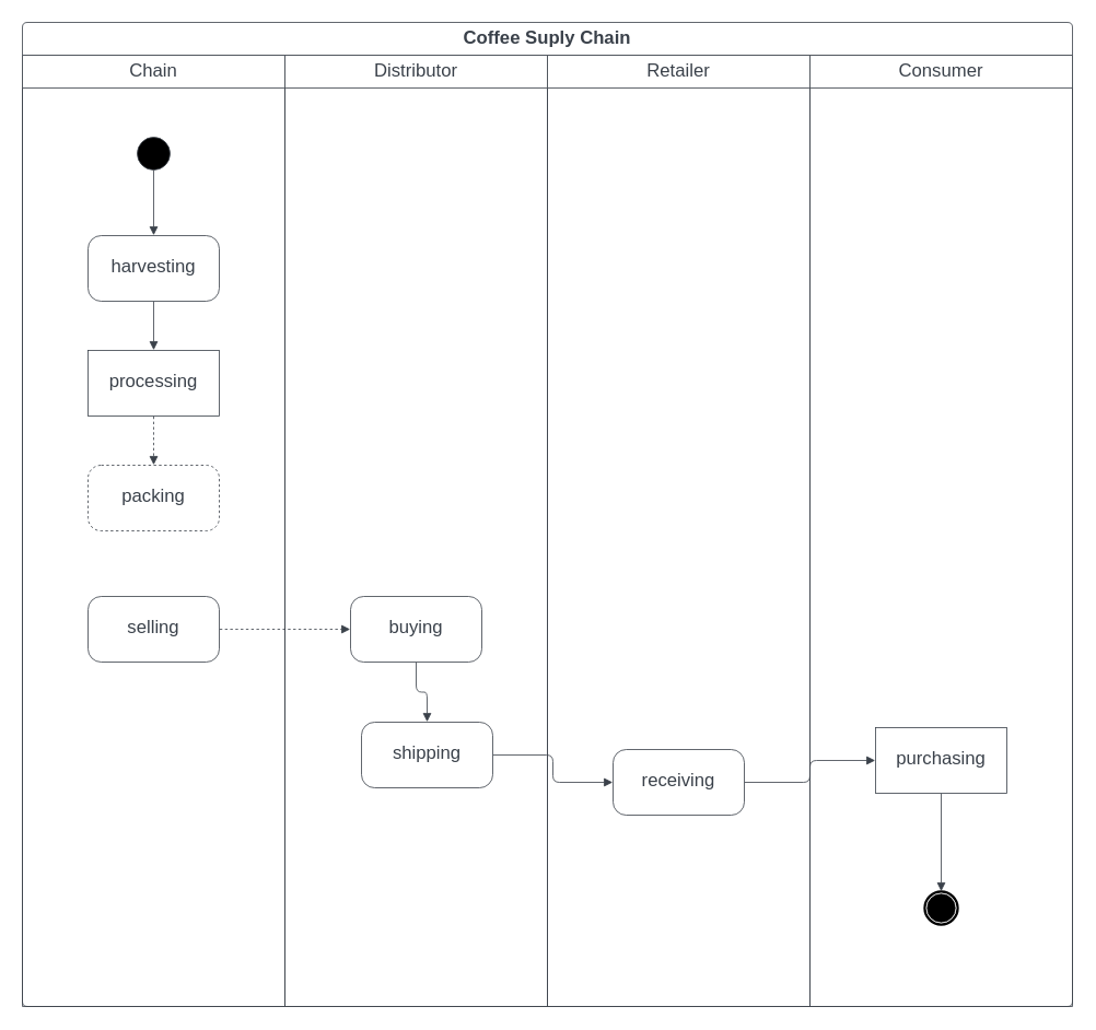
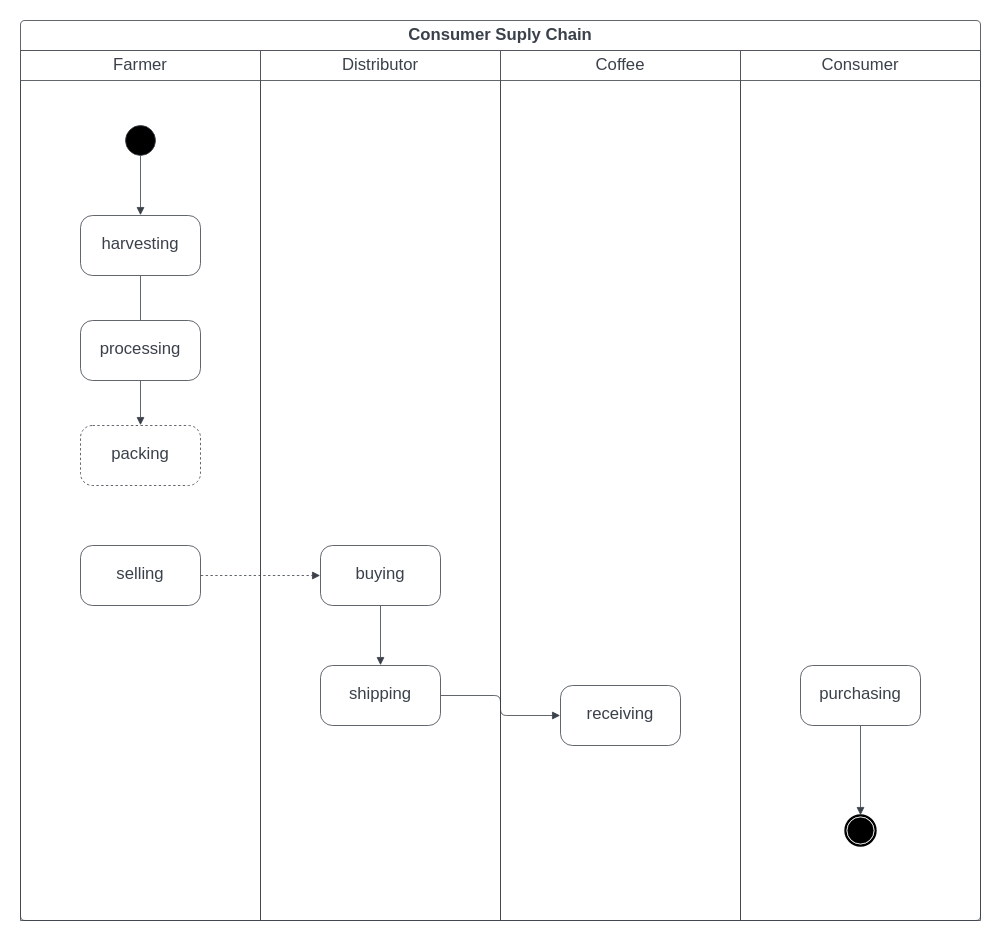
- <mxCell id="2" value="Coffee Suply Chain" style="swimlane;startSize=30;html=1;whiteSpace=wrap;childLayout=stackLayout;resizeParent=1;dropTarget=0;spacing=0;strokeColor=#3a414a;strokeOpacity=100;rounded=1;absoluteArcSize=1;arcSize=9;strokeWidth=0.8;container=1;pointerEvents=0;collapsible=0;recursiveResize=0;fontSize=16.7;fontColor=#3a414a;" parent="1" vertex="1"><mxGeometry x="20" y="20" width="960" height="900" as="geometry" /></mxCell>
+ <mxCell id="2" value="Consumer Suply Chain" style="swimlane;startSize=30;html=1;whiteSpace=wrap;childLayout=stackLayout;resizeParent=1;dropTarget=0;spacing=0;strokeColor=#3a414a;strokeOpacity=100;rounded=1;absoluteArcSize=1;arcSize=9;strokeWidth=0.8;container=1;pointerEvents=0;collapsible=0;recursiveResize=0;fontSize=16.7;fontColor=#3a414a;" parent="1" vertex="1"><mxGeometry x="20" y="20" width="960" height="900" as="geometry" /></mxCell>
- <mxCell id="3" value="Chain" style="swimlane;html=1;whiteSpace=wrap;connectable=0;fontStyle=0;startSize=30;dropTarget=0;rounded=0;spacing=0;strokeColor=#3a414a;strokeOpacity=100;strokeWidth=0.8;container=1;pointerEvents=0;collapsible=0;recursiveResize=0;fontSize=16.7;fontColor=#3a414a;" parent="2" vertex="1"><mxGeometry y="30" width="240" height="870" as="geometry" /></mxCell>
+ <mxCell id="3" value="Farmer" style="swimlane;html=1;whiteSpace=wrap;connectable=0;fontStyle=0;startSize=30;dropTarget=0;rounded=0;spacing=0;strokeColor=#3a414a;strokeOpacity=100;strokeWidth=0.8;container=1;pointerEvents=0;collapsible=0;recursiveResize=0;fontSize=16.7;fontColor=#3a414a;" parent="2" vertex="1"><mxGeometry y="30" width="240" height="870" as="geometry" /></mxCell>
- <mxCell id="5" value="Retailer" style="swimlane;html=1;whiteSpace=wrap;connectable=0;fontStyle=0;startSize=30;dropTarget=0;rounded=0;spacing=0;strokeColor=#3a414a;strokeOpacity=100;strokeWidth=0.8;container=1;pointerEvents=0;collapsible=0;recursiveResize=0;fontSize=16.7;fontColor=#3a414a;" parent="2" vertex="1"><mxGeometry x="480" y="30" width="240" height="870" as="geometry" /></mxCell>
+ <mxCell id="5" value="Coffee" style="swimlane;html=1;whiteSpace=wrap;connectable=0;fontStyle=0;startSize=30;dropTarget=0;rounded=0;spacing=0;strokeColor=#3a414a;strokeOpacity=100;strokeWidth=0.8;container=1;pointerEvents=0;collapsible=0;recursiveResize=0;fontSize=16.7;fontColor=#3a414a;" parent="2" vertex="1"><mxGeometry x="480" y="30" width="240" height="870" as="geometry" /></mxCell>
- <mxCell id="18" value="" style="html=1;jettySize=18;whiteSpace=wrap;fontSize=13;strokeColor=#3a414a;strokeOpacity=100;strokeWidth=0.8;rounded=1;arcSize=12;edgeStyle=orthogonalEdgeStyle;startArrow=none;endArrow=block;endFill=1;exitX=0.5;exitY=1.006;exitPerimeter=0;entryX=0.5;entryY=-0.006;entryPerimeter=0;" parent="1" source="8" target="9" edge="1"><mxGeometry width="100" height="100" relative="1" as="geometry"><Array as="points" /></mxGeometry></mxCell>
+ <mxCell id="18" value="" style="html=1;jettySize=18;whiteSpace=wrap;fontSize=13;strokeColor=#3a414a;strokeOpacity=100;strokeWidth=0.8;rounded=1;arcSize=12;edgeStyle=orthogonalEdgeStyle;startArrow=none;endArrow=none;endFill=1;exitX=0.5;exitY=1.006;exitPerimeter=0;entryX=0.5;entryY=-0.006;entryPerimeter=0;" parent="1" source="8" target="9" edge="1"><mxGeometry width="100" height="100" relative="1" as="geometry"><Array as="points" /></mxGeometry></mxCell>
- <mxCell id="9" value="&lt;div style=&quot;display: flex; justify-content: center; text-align: center; align-items: baseline; font-size: 0; line-height: 1.25;margin-top: -2px;&quot;&gt;&lt;span&gt;&lt;span style=&quot;font-size:16.7px;color:#3a414a;&quot;&gt;processing&lt;/span&gt;&lt;/span&gt;&lt;/div&gt;" style="arcSize=20;whiteSpace=wrap;overflow=block;blockSpacing=1;html=1;fontSize=13;spacing=0;strokeColor=#3a414a;strokeOpacity=100;strokeWidth=0.8;rounded=0;" parent="1" vertex="1"><mxGeometry x="80" y="320" width="120" height="60" as="geometry" /></mxCell>
+ <mxCell id="9" value="&lt;div style=&quot;display: flex; justify-content: center; text-align: center; align-items: baseline; font-size: 0; line-height: 1.25;margin-top: -2px;&quot;&gt;&lt;span&gt;&lt;span style=&quot;font-size:16.7px;color:#3a414a;&quot;&gt;processing&lt;/span&gt;&lt;/span&gt;&lt;/div&gt;" style="rounded=1;arcSize=20;whiteSpace=wrap;overflow=block;blockSpacing=1;html=1;fontSize=13;spacing=0;strokeColor=#3a414a;strokeOpacity=100;strokeWidth=0.8;" parent="1" vertex="1"><mxGeometry x="80" y="320" width="120" height="60" as="geometry" /></mxCell>
- <mxCell id="19" value="" style="html=1;jettySize=18;whiteSpace=wrap;fontSize=13;strokeColor=#3a414a;strokeOpacity=100;strokeWidth=0.8;rounded=1;arcSize=12;edgeStyle=orthogonalEdgeStyle;startArrow=none;endArrow=block;endFill=1;exitX=0.5;exitY=1.006;exitPerimeter=0;entryX=0.5;entryY=-0.006;entryPerimeter=0;dashed=1;" parent="1" source="9" target="10" edge="1"><mxGeometry width="100" height="100" relative="1" as="geometry"><Array as="points" /></mxGeometry></mxCell>
+ <mxCell id="19" value="" style="html=1;jettySize=18;whiteSpace=wrap;fontSize=13;strokeColor=#3a414a;strokeOpacity=100;strokeWidth=0.8;rounded=1;arcSize=12;edgeStyle=orthogonalEdgeStyle;startArrow=none;endArrow=block;endFill=1;exitX=0.5;exitY=1.006;exitPerimeter=0;entryX=0.5;entryY=-0.006;entryPerimeter=0;" parent="1" source="9" target="10" edge="1"><mxGeometry width="100" height="100" relative="1" as="geometry"><Array as="points" /></mxGeometry></mxCell>
- <mxCell id="13" value="&lt;div style=&quot;display: flex; justify-content: center; text-align: center; align-items: baseline; font-size: 0; line-height: 1.25;margin-top: -2px;&quot;&gt;&lt;span&gt;&lt;span style=&quot;font-size:16.7px;color:#3a414a;&quot;&gt;shipping&lt;/span&gt;&lt;/span&gt;&lt;/div&gt;" style="rounded=1;arcSize=20;whiteSpace=wrap;overflow=block;blockSpacing=1;html=1;fontSize=13;spacing=0;strokeColor=#3a414a;strokeOpacity=100;strokeWidth=0.8;" parent="1" vertex="1"><mxGeometry x="330" y="660" width="120" height="60" as="geometry" /></mxCell>
+ <mxCell id="13" value="&lt;div style=&quot;display: flex; justify-content: center; text-align: center; align-items: baseline; font-size: 0; line-height: 1.25;margin-top: -2px;&quot;&gt;&lt;span&gt;&lt;span style=&quot;font-size:16.7px;color:#3a414a;&quot;&gt;shipping&lt;/span&gt;&lt;/span&gt;&lt;/div&gt;" style="rounded=1;arcSize=20;whiteSpace=wrap;overflow=block;blockSpacing=1;html=1;fontSize=13;spacing=0;strokeColor=#3a414a;strokeOpacity=100;strokeWidth=0.8;" parent="1" vertex="1"><mxGeometry x="320" y="665" width="120" height="60" as="geometry" /></mxCell>
- <mxCell id="15" value="&lt;div style=&quot;display: flex; justify-content: center; text-align: center; align-items: baseline; font-size: 0; line-height: 1.25;margin-top: -2px;&quot;&gt;&lt;span&gt;&lt;span style=&quot;font-size:16.7px;color:#3a414a;&quot;&gt;purchasing&lt;/span&gt;&lt;/span&gt;&lt;/div&gt;" style="arcSize=20;whiteSpace=wrap;overflow=block;blockSpacing=1;html=1;fontSize=13;spacing=0;strokeColor=#3a414a;strokeOpacity=100;strokeWidth=0.8;rounded=0;" parent="1" vertex="1"><mxGeometry x="800" y="665" width="120" height="60" as="geometry" /></mxCell>
+ <mxCell id="15" value="&lt;div style=&quot;display: flex; justify-content: center; text-align: center; align-items: baseline; font-size: 0; line-height: 1.25;margin-top: -2px;&quot;&gt;&lt;span&gt;&lt;span style=&quot;font-size:16.7px;color:#3a414a;&quot;&gt;purchasing&lt;/span&gt;&lt;/span&gt;&lt;/div&gt;" style="rounded=1;arcSize=20;whiteSpace=wrap;overflow=block;blockSpacing=1;html=1;fontSize=13;spacing=0;strokeColor=#3a414a;strokeOpacity=100;strokeWidth=0.8;" parent="1" vertex="1"><mxGeometry x="800" y="665" width="120" height="60" as="geometry" /></mxCell>
- <mxCell id="23" value="" style="html=1;jettySize=18;whiteSpace=wrap;fontSize=13;strokeColor=#3a414a;strokeOpacity=100;strokeWidth=0.8;rounded=1;arcSize=12;edgeStyle=orthogonalEdgeStyle;startArrow=none;endArrow=block;endFill=1;exitX=1.003;exitY=0.5;exitPerimeter=0;entryX=-0.003;entryY=0.5;entryPerimeter=0;" parent="1" source="14" target="15" edge="1"><mxGeometry width="100" height="100" relative="1" as="geometry"><Array as="points" /></mxGeometry></mxCell>
